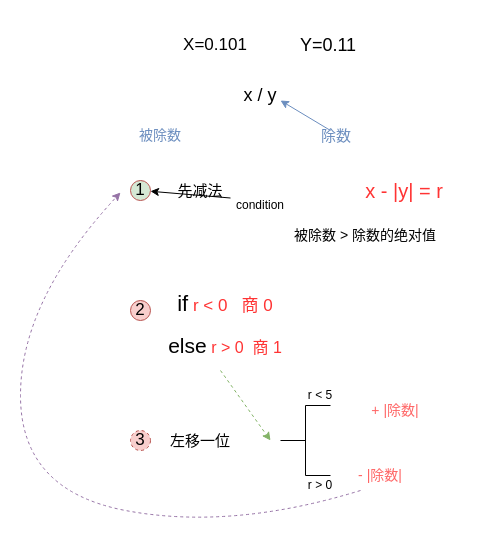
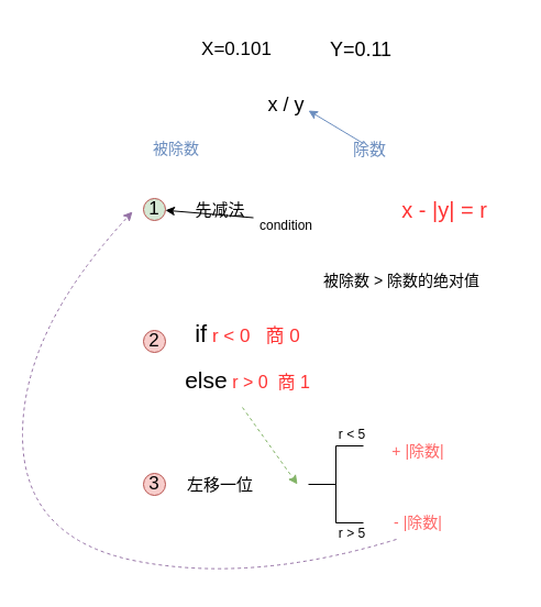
- <mxCell id="14" value="&lt;font style=&quot;font-size: 14px;&quot;&gt;被除数 &amp;gt; 除数的绝对值&lt;/font&gt;" style="text;html=1;strokeColor=none;fillColor=none;align=center;verticalAlign=middle;whiteSpace=wrap;rounded=0;" vertex="1" parent="1"><mxGeometry x="260" y="220" width="210" height="30" as="geometry" /></mxCell>
+ <mxCell id="14" value="&lt;font style=&quot;font-size: 14px;&quot;&gt;被除数 &amp;gt; 除数的绝对值&lt;/font&gt;" style="text;html=1;strokeColor=none;fillColor=none;align=center;verticalAlign=middle;whiteSpace=wrap;rounded=0;" vertex="1" parent="1"><mxGeometry x="260" y="240" width="210" height="30" as="geometry" /></mxCell>
- <mxCell id="24" value="&lt;font color=&quot;#ff6666&quot; style=&quot;font-size: 14px;&quot;&gt;+ |除数|&lt;/font&gt;" style="text;html=1;strokeColor=none;fillColor=none;align=center;verticalAlign=middle;whiteSpace=wrap;rounded=0;" vertex="1" parent="1"><mxGeometry x="365" y="395" width="60" height="30" as="geometry" /></mxCell>
+ <mxCell id="24" value="&lt;font color=&quot;#ff6666&quot; style=&quot;font-size: 14px;&quot;&gt;+ |除数|&lt;/font&gt;" style="text;html=1;strokeColor=none;fillColor=none;align=center;verticalAlign=middle;whiteSpace=wrap;rounded=0;" vertex="1" parent="1"><mxGeometry x="350" y="395" width="60" height="30" as="geometry" /></mxCell>
- <mxCell id="11" value="&lt;font style=&quot;font-size: 17px;&quot;&gt;3&lt;/font&gt;" style="ellipse;whiteSpace=wrap;html=1;aspect=fixed;fillColor=#f8cecc;strokeColor=#b85450;dashed=1;" vertex="1" parent="1"><mxGeometry x="130" y="430" width="20" height="20" as="geometry" /></mxCell>
+ <mxCell id="11" value="&lt;font style=&quot;font-size: 17px;&quot;&gt;3&lt;/font&gt;" style="ellipse;whiteSpace=wrap;html=1;aspect=fixed;fillColor=#f8cecc;strokeColor=#b85450;" vertex="1" parent="1"><mxGeometry x="130" y="430" width="20" height="20" as="geometry" /></mxCell>
- <mxCell id="23" value="r &amp;gt; 0" style="text;html=1;strokeColor=none;fillColor=none;align=center;verticalAlign=middle;whiteSpace=wrap;rounded=0;" vertex="1" parent="1"><mxGeometry x="290" y="470" width="60" height="30" as="geometry" /></mxCell>
+ <mxCell id="23" value="r &amp;gt; 5" style="text;html=1;strokeColor=none;fillColor=none;align=center;verticalAlign=middle;whiteSpace=wrap;rounded=0;" vertex="1" parent="1"><mxGeometry x="290" y="470" width="60" height="30" as="geometry" /></mxCell>
